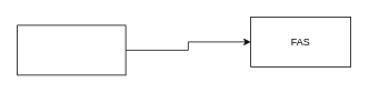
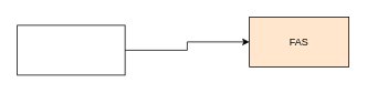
- <mxCell id="2" value="FAS" style="rounded=0;whiteSpace=wrap;html=1;" vertex="1" parent="1"><mxGeometry x="300" y="20" width="120" height="60" as="geometry" /></mxCell>
+ <mxCell id="2" value="FAS" style="rounded=0;whiteSpace=wrap;html=1;fillColor=#ffe6cc;" vertex="1" parent="1"><mxGeometry x="300" y="20" width="120" height="60" as="geometry" /></mxCell>
